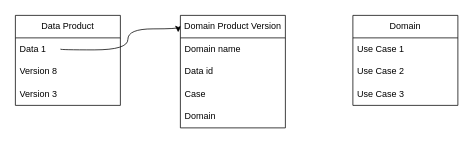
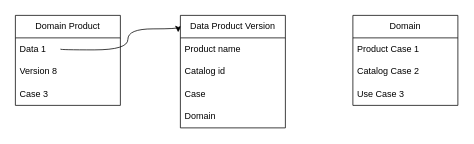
- <mxCell id="2" value="Data Product" style="swimlane;fontStyle=0;childLayout=stackLayout;horizontal=1;startSize=30;horizontalStack=0;resizeParent=1;resizeParentMax=0;resizeLast=0;collapsible=1;marginBottom=0;whiteSpace=wrap;html=1;" vertex="1" parent="1"><mxGeometry x="20" y="20" width="140" height="120" as="geometry" /></mxCell>
+ <mxCell id="2" value="Domain Product" style="swimlane;fontStyle=0;childLayout=stackLayout;horizontal=1;startSize=30;horizontalStack=0;resizeParent=1;resizeParentMax=0;resizeLast=0;collapsible=1;marginBottom=0;whiteSpace=wrap;html=1;" vertex="1" parent="1"><mxGeometry x="20" y="20" width="140" height="120" as="geometry" /></mxCell>
- <mxCell id="7" value="Domain Product Version" style="swimlane;fontStyle=0;childLayout=stackLayout;horizontal=1;startSize=30;horizontalStack=0;resizeParent=1;resizeParentMax=0;resizeLast=0;collapsible=1;marginBottom=0;whiteSpace=wrap;html=1;" vertex="1" parent="1"><mxGeometry x="240" y="20" width="140" height="150" as="geometry" /></mxCell>
+ <mxCell id="7" value="Data Product Version" style="swimlane;fontStyle=0;childLayout=stackLayout;horizontal=1;startSize=30;horizontalStack=0;resizeParent=1;resizeParentMax=0;resizeLast=0;collapsible=1;marginBottom=0;whiteSpace=wrap;html=1;" vertex="1" parent="1"><mxGeometry x="240" y="20" width="140" height="150" as="geometry" /></mxCell>
- <mxCell id="8" value="Domain name" style="text;strokeColor=none;fillColor=none;align=left;verticalAlign=middle;spacingLeft=4;spacingRight=4;overflow=hidden;points=[[0,0.5],[1,0.5]];portConstraint=eastwest;rotatable=0;whiteSpace=wrap;html=1;" vertex="1" parent="7"><mxGeometry y="30" width="140" height="30" as="geometry" /></mxCell>
+ <mxCell id="8" value="Product name" style="text;strokeColor=none;fillColor=none;align=left;verticalAlign=middle;spacingLeft=4;spacingRight=4;overflow=hidden;points=[[0,0.5],[1,0.5]];portConstraint=eastwest;rotatable=0;whiteSpace=wrap;html=1;" vertex="1" parent="7"><mxGeometry y="30" width="140" height="30" as="geometry" /></mxCell>
- <mxCell id="13" value="Use Case 1" style="text;strokeColor=none;fillColor=none;align=left;verticalAlign=middle;spacingLeft=4;spacingRight=4;overflow=hidden;points=[[0,0.5],[1,0.5]];portConstraint=eastwest;rotatable=0;whiteSpace=wrap;html=1;" vertex="1" parent="12"><mxGeometry y="30" width="140" height="30" as="geometry" /></mxCell>
+ <mxCell id="13" value="Product Case 1" style="text;strokeColor=none;fillColor=none;align=left;verticalAlign=middle;spacingLeft=4;spacingRight=4;overflow=hidden;points=[[0,0.5],[1,0.5]];portConstraint=eastwest;rotatable=0;whiteSpace=wrap;html=1;" vertex="1" parent="12"><mxGeometry y="30" width="140" height="30" as="geometry" /></mxCell>
- <mxCell id="9" value="Data id" style="text;strokeColor=none;fillColor=none;align=left;verticalAlign=middle;spacingLeft=4;spacingRight=4;overflow=hidden;points=[[0,0.5],[1,0.5]];portConstraint=eastwest;rotatable=0;whiteSpace=wrap;html=1;" vertex="1" parent="7"><mxGeometry y="60" width="140" height="30" as="geometry" /></mxCell>
+ <mxCell id="9" value="Catalog id" style="text;strokeColor=none;fillColor=none;align=left;verticalAlign=middle;spacingLeft=4;spacingRight=4;overflow=hidden;points=[[0,0.5],[1,0.5]];portConstraint=eastwest;rotatable=0;whiteSpace=wrap;html=1;" vertex="1" parent="7"><mxGeometry y="60" width="140" height="30" as="geometry" /></mxCell>
- <mxCell id="14" value="Use Case 2" style="text;strokeColor=none;fillColor=none;align=left;verticalAlign=middle;spacingLeft=4;spacingRight=4;overflow=hidden;points=[[0,0.5],[1,0.5]];portConstraint=eastwest;rotatable=0;whiteSpace=wrap;html=1;" vertex="1" parent="12"><mxGeometry y="60" width="140" height="30" as="geometry" /></mxCell>
+ <mxCell id="14" value="Catalog Case 2" style="text;strokeColor=none;fillColor=none;align=left;verticalAlign=middle;spacingLeft=4;spacingRight=4;overflow=hidden;points=[[0,0.5],[1,0.5]];portConstraint=eastwest;rotatable=0;whiteSpace=wrap;html=1;" vertex="1" parent="12"><mxGeometry y="60" width="140" height="30" as="geometry" /></mxCell>
- <mxCell id="6" value="Version 3" style="text;strokeColor=none;fillColor=none;align=left;verticalAlign=middle;spacingLeft=4;spacingRight=4;overflow=hidden;points=[[0,0.5],[1,0.5]];portConstraint=eastwest;rotatable=0;whiteSpace=wrap;html=1;" vertex="1" parent="2"><mxGeometry y="90" width="140" height="30" as="geometry" /></mxCell>
+ <mxCell id="6" value="Case 3" style="text;strokeColor=none;fillColor=none;align=left;verticalAlign=middle;spacingLeft=4;spacingRight=4;overflow=hidden;points=[[0,0.5],[1,0.5]];portConstraint=eastwest;rotatable=0;whiteSpace=wrap;html=1;" vertex="1" parent="2"><mxGeometry y="90" width="140" height="30" as="geometry" /></mxCell>
